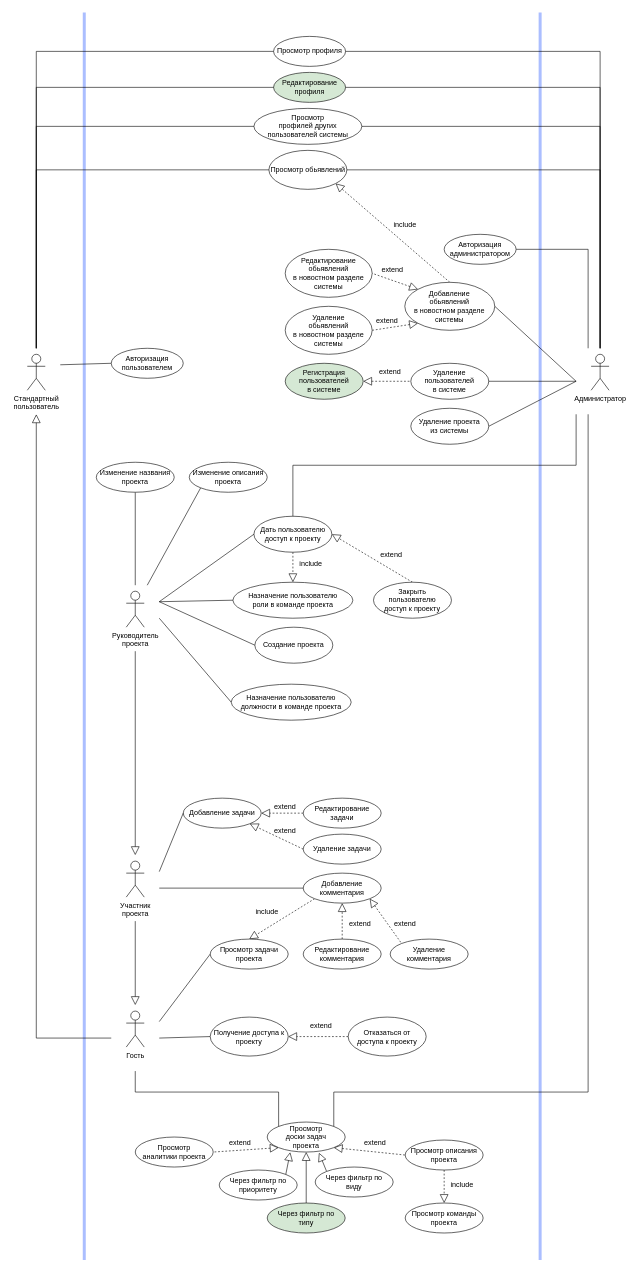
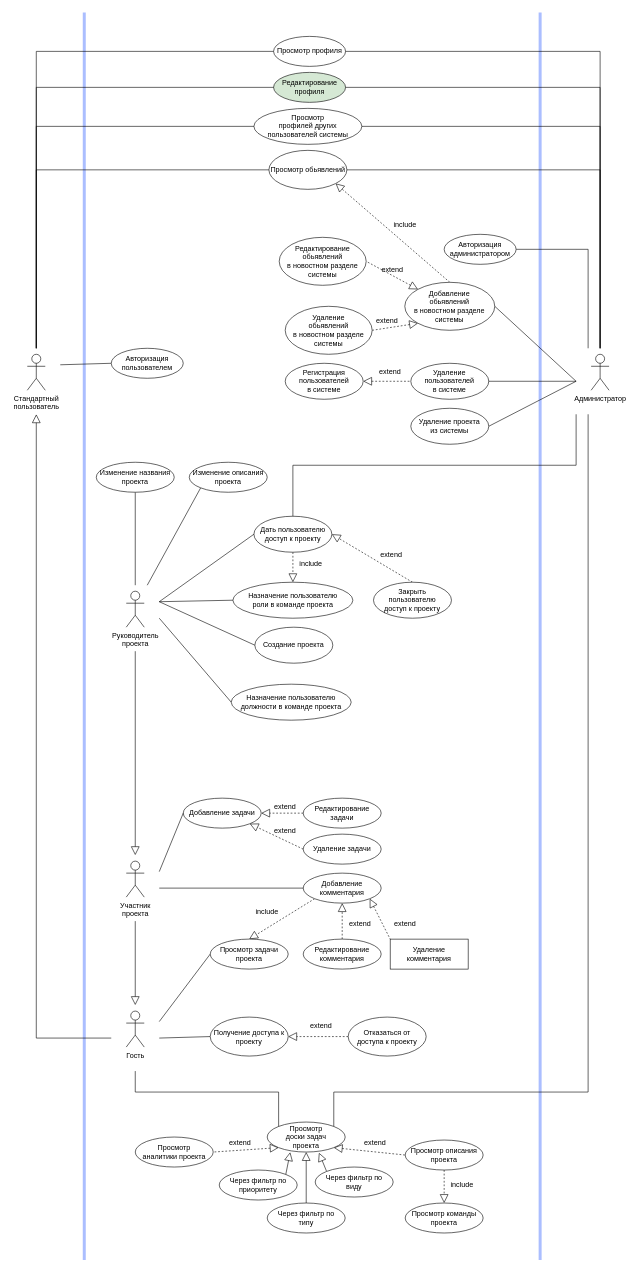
- <mxCell id="55" value="Редактирование&lt;br&gt;обьявлений &lt;br&gt;в новостном разделе &lt;br&gt;системы" style="ellipse;whiteSpace=wrap;html=1;" parent="1" vertex="1"><mxGeometry x="475" y="415" width="145" height="80" as="geometry" /></mxCell>
+ <mxCell id="55" value="Редактирование&lt;br&gt;обьявлений &lt;br&gt;в новостном разделе &lt;br&gt;системы" style="ellipse;whiteSpace=wrap;html=1;" parent="1" vertex="1"><mxGeometry x="465" y="395" width="145" height="80" as="geometry" /></mxCell>
- <mxCell id="54" value="Регистрация &lt;br&gt;пользователей &lt;br&gt;в системе" style="ellipse;whiteSpace=wrap;html=1;fillColor=#d5e8d4;" parent="1" vertex="1"><mxGeometry x="475" y="605" width="130" height="60" as="geometry" /></mxCell>
+ <mxCell id="54" value="Регистрация &lt;br&gt;пользователей &lt;br&gt;в системе" style="ellipse;whiteSpace=wrap;html=1;" parent="1" vertex="1"><mxGeometry x="475" y="605" width="130" height="60" as="geometry" /></mxCell>
- <mxCell id="85" value="Удаление комментария" style="ellipse;whiteSpace=wrap;html=1;" parent="1" vertex="1"><mxGeometry x="650" y="1565" width="130" height="50" as="geometry" /></mxCell>
+ <mxCell id="85" value="Удаление комментария" style="whiteSpace=wrap;html=1;rounded=0;" parent="1" vertex="1"><mxGeometry x="650" y="1565" width="130" height="50" as="geometry" /></mxCell>
- <mxCell id="95" value="Через фильтр по&lt;br&gt;типу" style="ellipse;whiteSpace=wrap;html=1;fillColor=#d5e8d4;" parent="1" vertex="1"><mxGeometry x="445" y="2005" width="130" height="50" as="geometry" /></mxCell>
+ <mxCell id="95" value="Через фильтр по&lt;br&gt;типу" style="ellipse;whiteSpace=wrap;html=1;" parent="1" vertex="1"><mxGeometry x="445" y="2005" width="130" height="50" as="geometry" /></mxCell>
